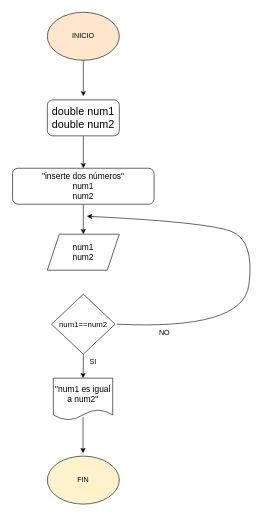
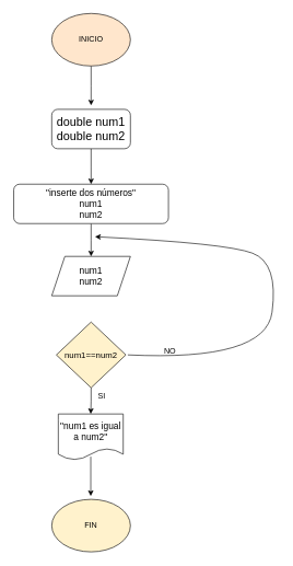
- <mxCell id="10" value="&lt;font style=&quot;font-size: 13px;&quot;&gt;num1==num2&lt;/font&gt;" style="rhombus;whiteSpace=wrap;html=1;" parent="1" vertex="1"><mxGeometry x="85" y="490" width="106" height="100" as="geometry" /></mxCell>
+ <mxCell id="10" value="&lt;font style=&quot;font-size: 13px;&quot;&gt;num1==num2&lt;/font&gt;" style="rhombus;whiteSpace=wrap;html=1;fillColor=#fff2cc;" parent="1" vertex="1"><mxGeometry x="85" y="490" width="106" height="100" as="geometry" /></mxCell>
- <mxCell id="15" value="NO" style="text;html=1;align=center;verticalAlign=middle;resizable=0;points=[];autosize=1;strokeColor=none;fillColor=none;" parent="1" vertex="1"><mxGeometry x="253" y="540" width="40" height="30" as="geometry" /></mxCell>
+ <mxCell id="15" value="NO" style="text;html=1;align=center;verticalAlign=middle;resizable=0;points=[];autosize=1;strokeColor=none;fillColor=none;" parent="1" vertex="1"><mxGeometry x="238" y="520" width="40" height="30" as="geometry" /></mxCell>
